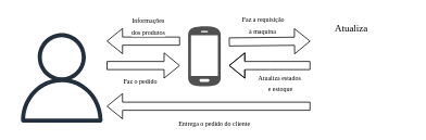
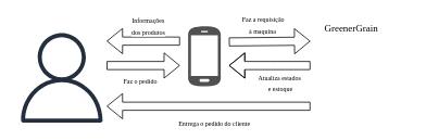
- <mxCell id="7" value="&lt;font face=&quot;Comic Sans MS&quot;&gt;Atualiza&lt;/font&gt;" style="text;html=1;align=center;verticalAlign=middle;resizable=0;points=[];autosize=1;strokeColor=none;fillColor=none;fontFamily=Helvetica;" vertex="1" parent="1"><mxGeometry x="380" y="20" width="100" height="30" as="geometry" /></mxCell>
+ <mxCell id="7" value="&lt;font face=&quot;Comic Sans MS&quot;&gt;GreenerGrain&lt;/font&gt;" style="text;html=1;align=center;verticalAlign=middle;resizable=0;points=[];autosize=1;strokeColor=none;fillColor=none;fontFamily=Helvetica;" vertex="1" parent="1"><mxGeometry x="380" y="20" width="100" height="30" as="geometry" /></mxCell>
